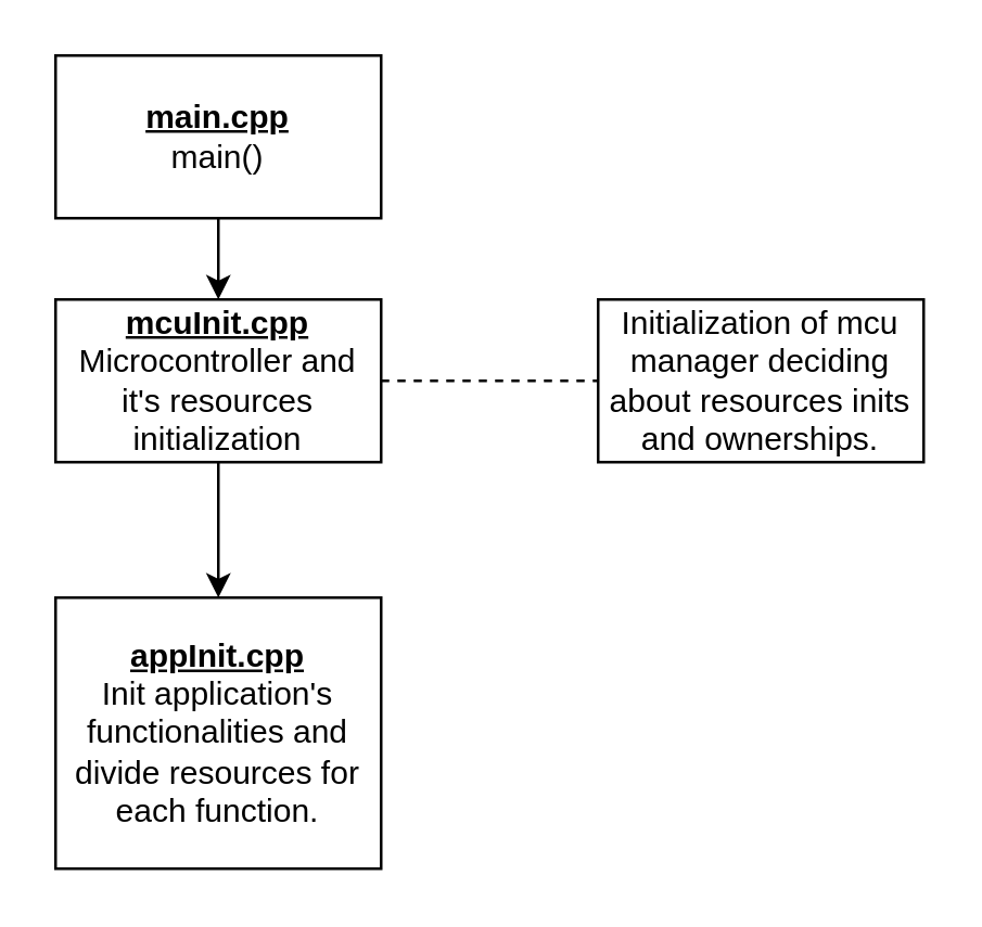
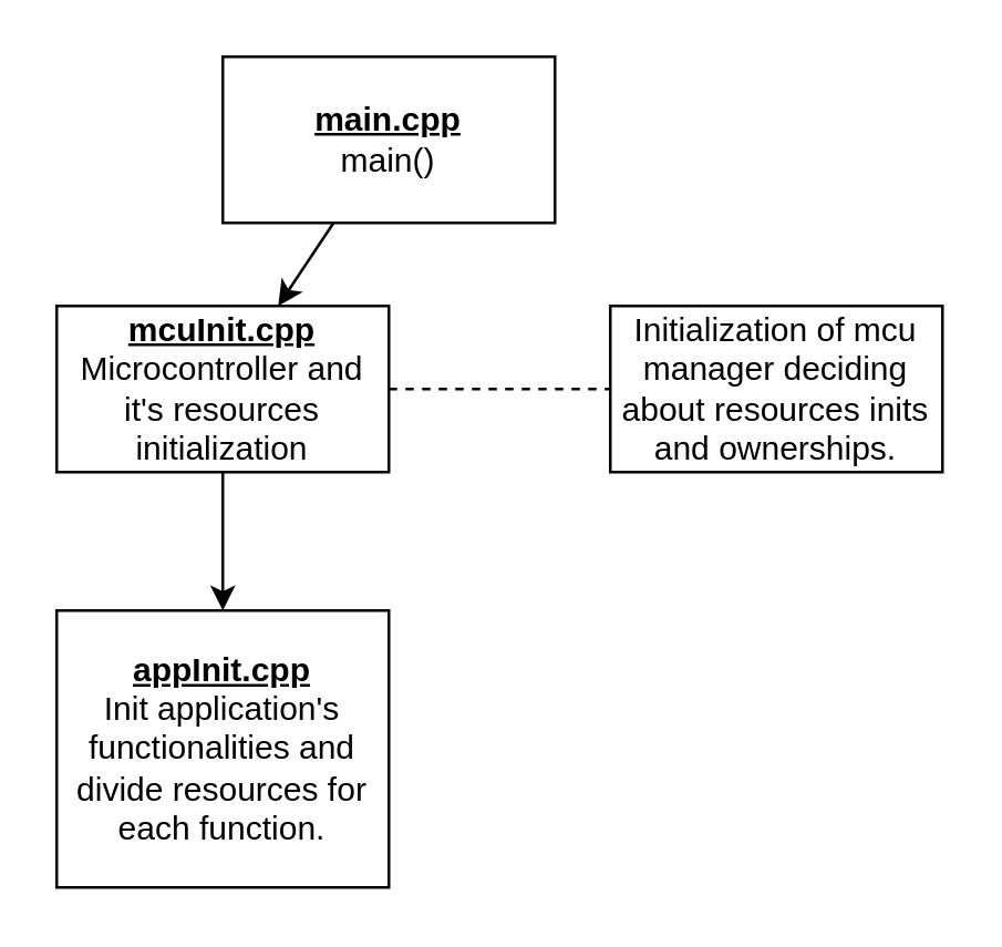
- <mxCell id="3" value="&lt;b&gt;&lt;u&gt;main.cpp&lt;/u&gt;&lt;/b&gt;&lt;br&gt;main()" style="rounded=0;whiteSpace=wrap;html=1;" parent="1" vertex="1"><mxGeometry x="20" y="20" width="120" height="60" as="geometry" /></mxCell>
+ <mxCell id="3" value="&lt;b&gt;&lt;u&gt;main.cpp&lt;/u&gt;&lt;/b&gt;&lt;br&gt;main()" style="rounded=0;whiteSpace=wrap;html=1;" parent="1" vertex="1"><mxGeometry x="80" y="20" width="120" height="60" as="geometry" /></mxCell>
